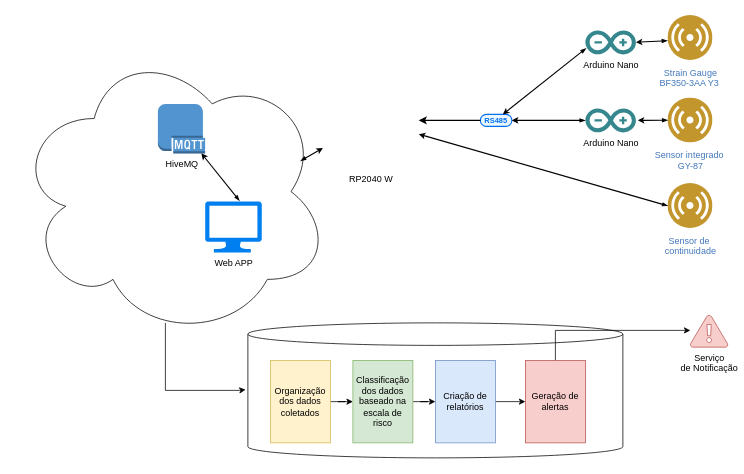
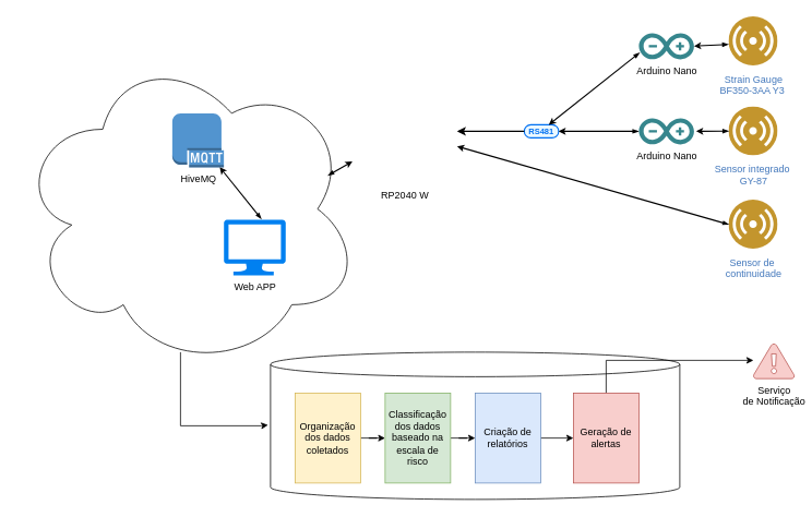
- <mxCell id="8" value="&lt;p style=&quot;line-height: 114%;&quot;&gt;&lt;font color=&quot;#0070f2&quot; size=&quot;1&quot;&gt;&lt;b style=&quot;&quot;&gt;RS485&lt;/b&gt;&lt;/font&gt;&lt;/p&gt;" style="rounded=1;whiteSpace=wrap;html=1;arcSize=50;strokeColor=#0070F2;fillColor=#EBF8FF;fontColor=#266f3a;strokeWidth=1.5;" vertex="1" parent="1"><mxGeometry x="640" y="152" width="41.99" height="16" as="geometry" /></mxCell>
+ <mxCell id="8" value="&lt;p style=&quot;line-height: 114%;&quot;&gt;&lt;font color=&quot;#0070f2&quot; size=&quot;1&quot;&gt;&lt;b style=&quot;&quot;&gt;RS481&lt;/b&gt;&lt;/font&gt;&lt;/p&gt;" style="rounded=1;whiteSpace=wrap;html=1;arcSize=50;strokeColor=#0070F2;fillColor=#EBF8FF;fontColor=#266f3a;strokeWidth=1.5;" vertex="1" parent="1"><mxGeometry x="640" y="152" width="41.99" height="16" as="geometry" /></mxCell>
